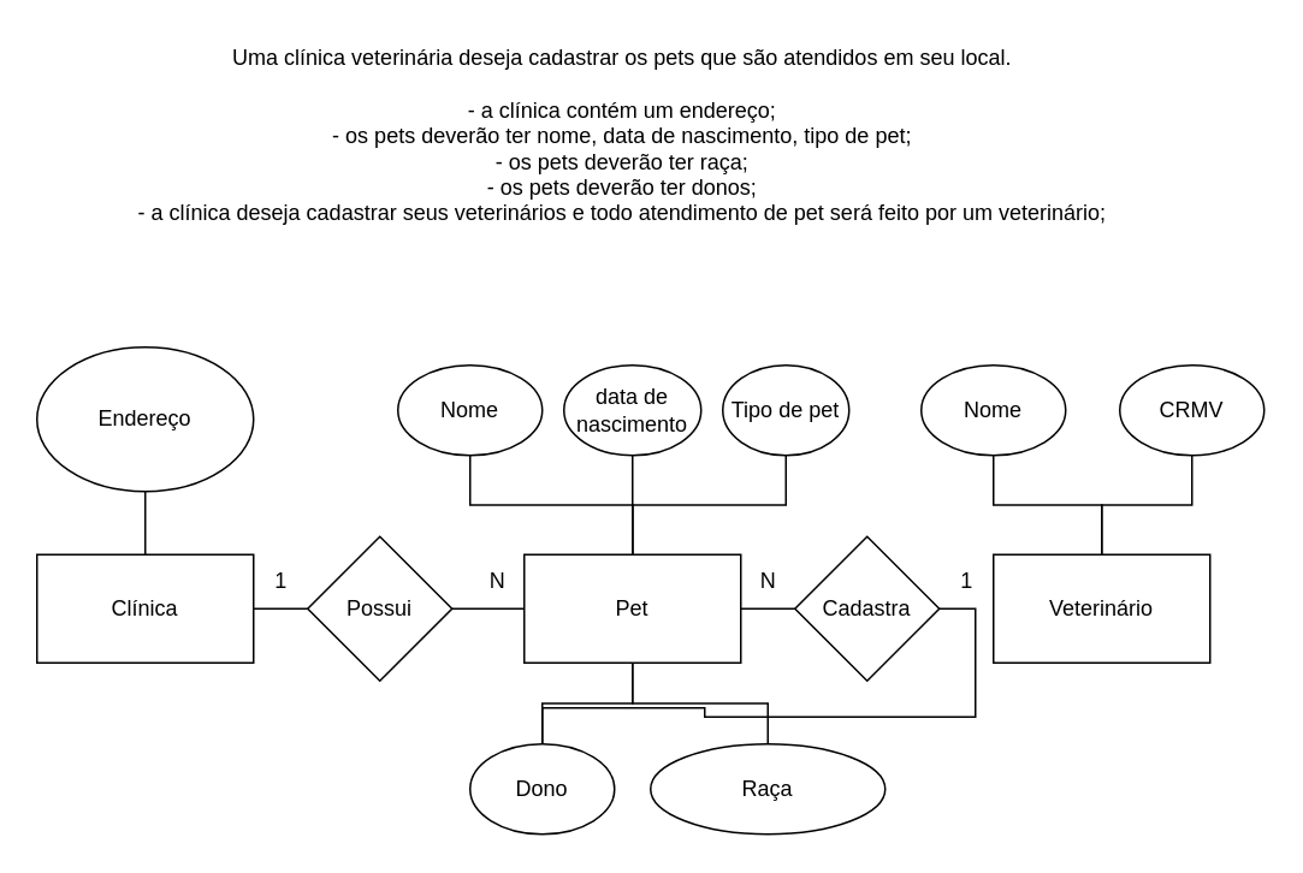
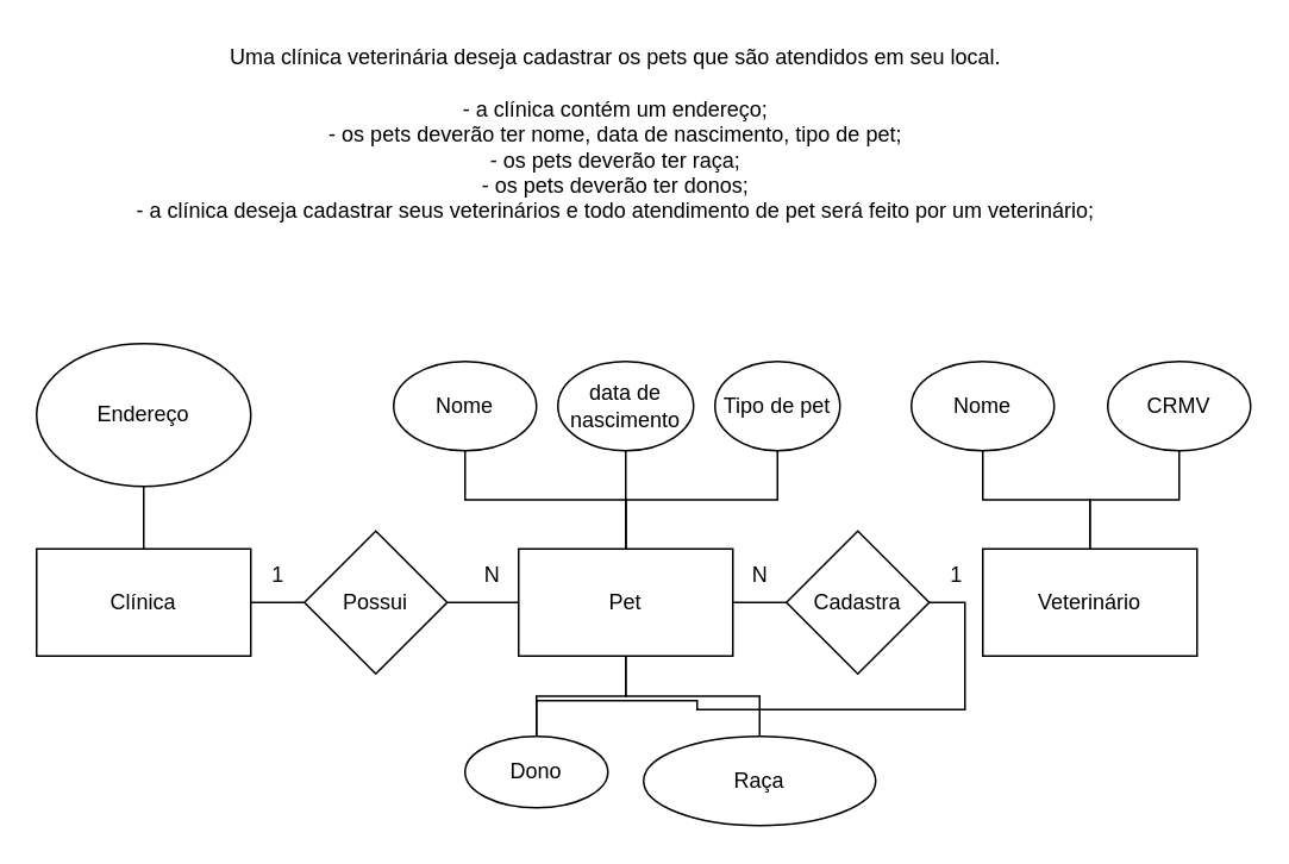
- <mxCell id="30" value="Dono" style="ellipse;whiteSpace=wrap;html=1;" vertex="1" parent="1"><mxGeometry x="260" y="412" width="80" height="50" as="geometry" /></mxCell>
+ <mxCell id="30" value="Dono" style="ellipse;whiteSpace=wrap;html=1;" vertex="1" parent="1"><mxGeometry x="260" y="412" width="80" height="40" as="geometry" /></mxCell>
